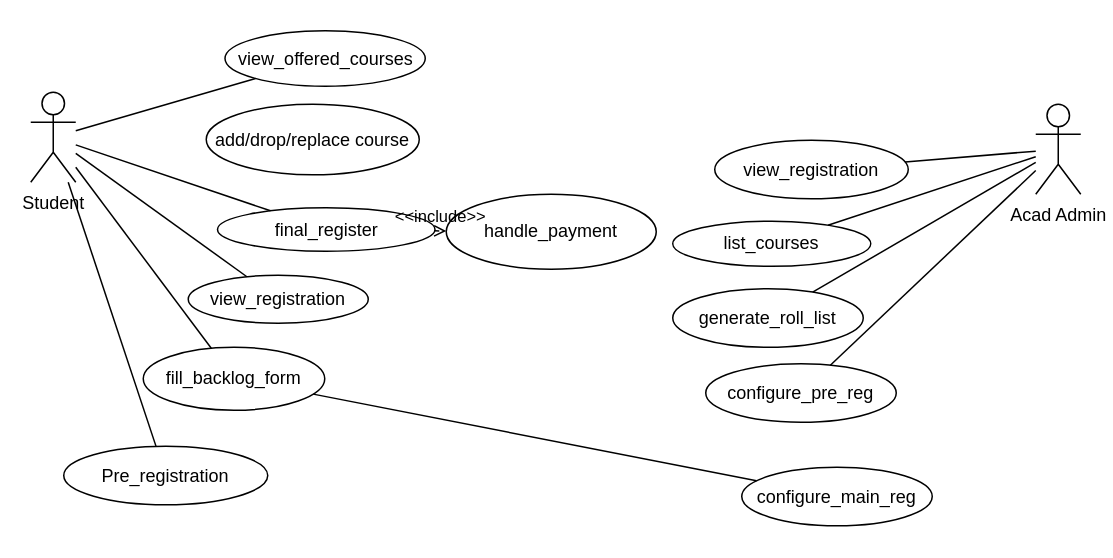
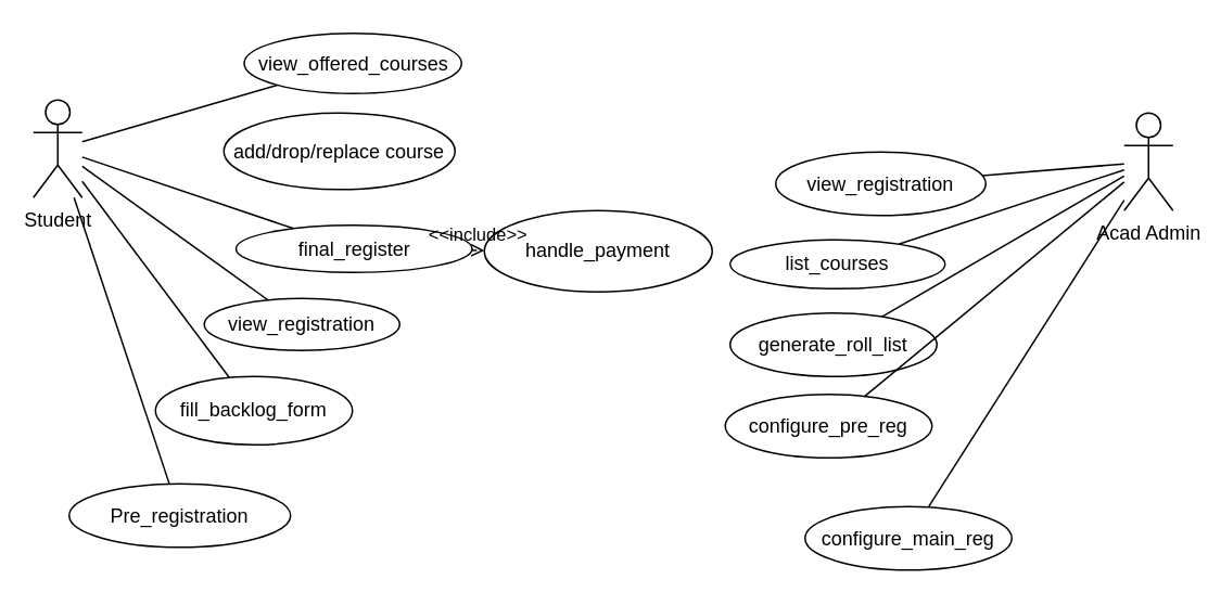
- <mxCell id="23" value="configure_pre_reg" style="ellipse;whiteSpace=wrap;html=1;" parent="1" vertex="1"><mxGeometry x="470" y="242" width="127" height="39" as="geometry" /></mxCell>
+ <mxCell id="23" value="configure_pre_reg" style="ellipse;whiteSpace=wrap;html=1;" parent="1" vertex="1"><mxGeometry x="445" y="242" width="127" height="39" as="geometry" /></mxCell>
- <mxCell id="26" value="" style="endArrow=none;html=1;rounded=0;" edge="1" parent="1" source="24" target="6"><mxGeometry width="50" height="50" relative="1" as="geometry"><mxPoint x="346" y="180" as="sourcePoint" /><mxPoint x="396" y="130" as="targetPoint" /></mxGeometry></mxCell>
+ <mxCell id="26" value="" style="endArrow=none;html=1;rounded=0;" edge="1" parent="1" source="24" target="3"><mxGeometry width="50" height="50" relative="1" as="geometry"><mxPoint x="346" y="180" as="sourcePoint" /><mxPoint x="396" y="130" as="targetPoint" /></mxGeometry></mxCell>
